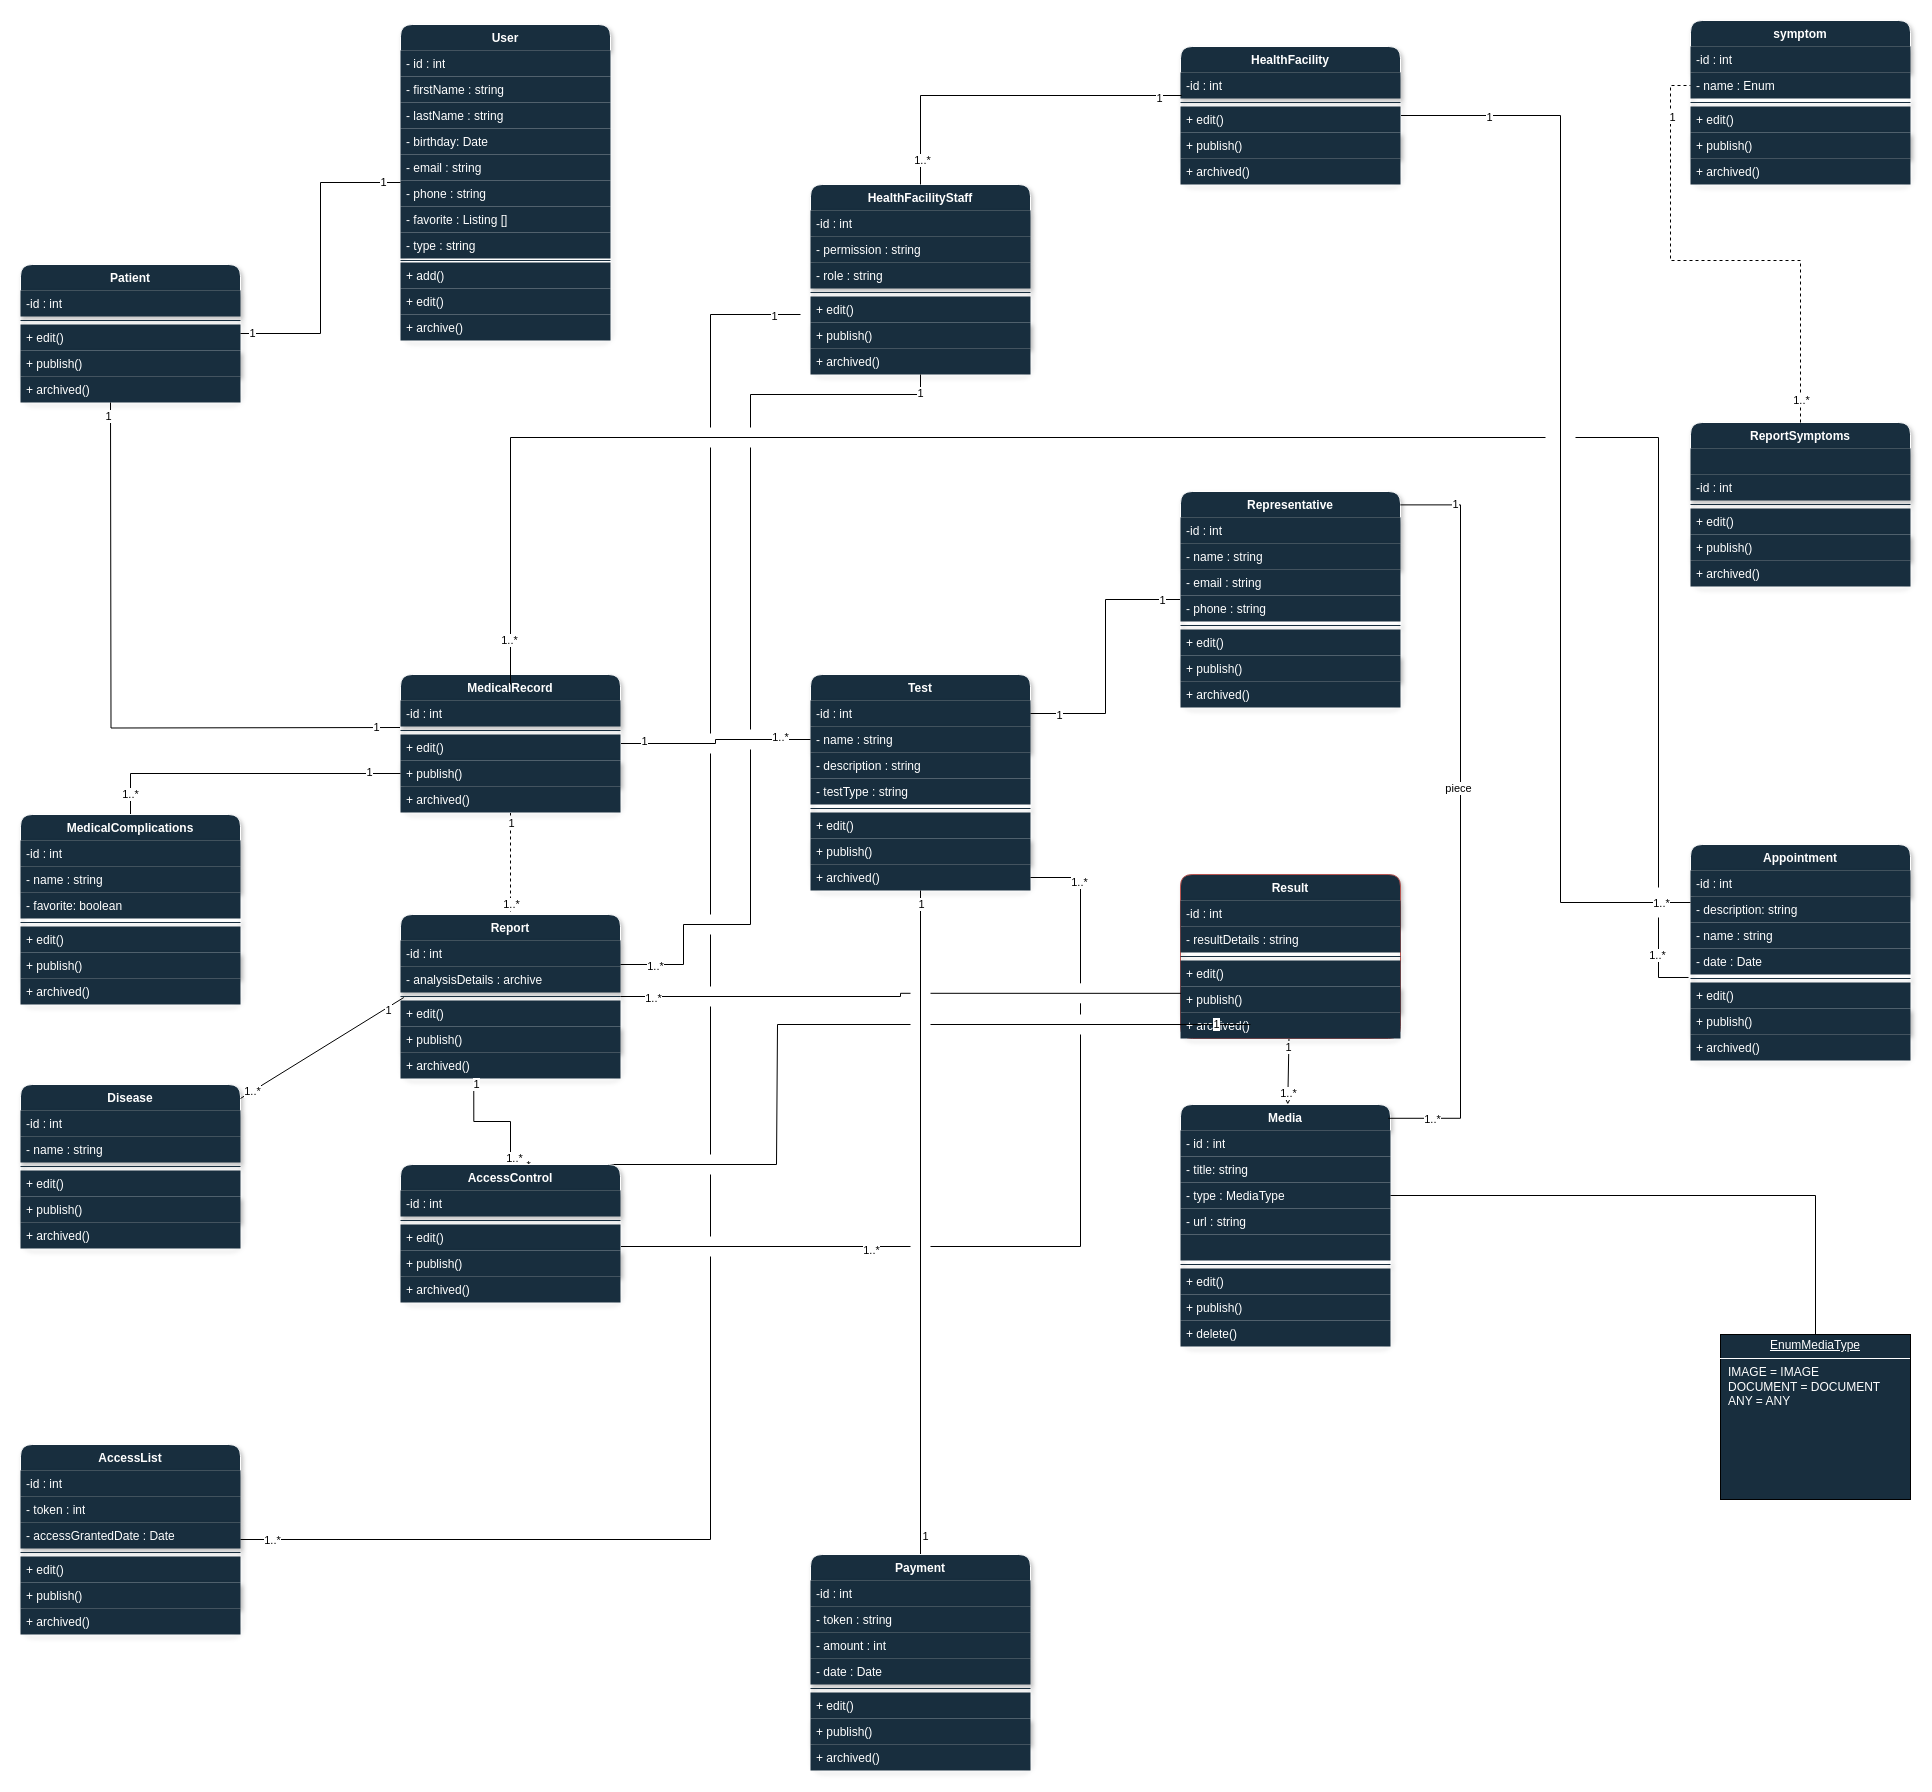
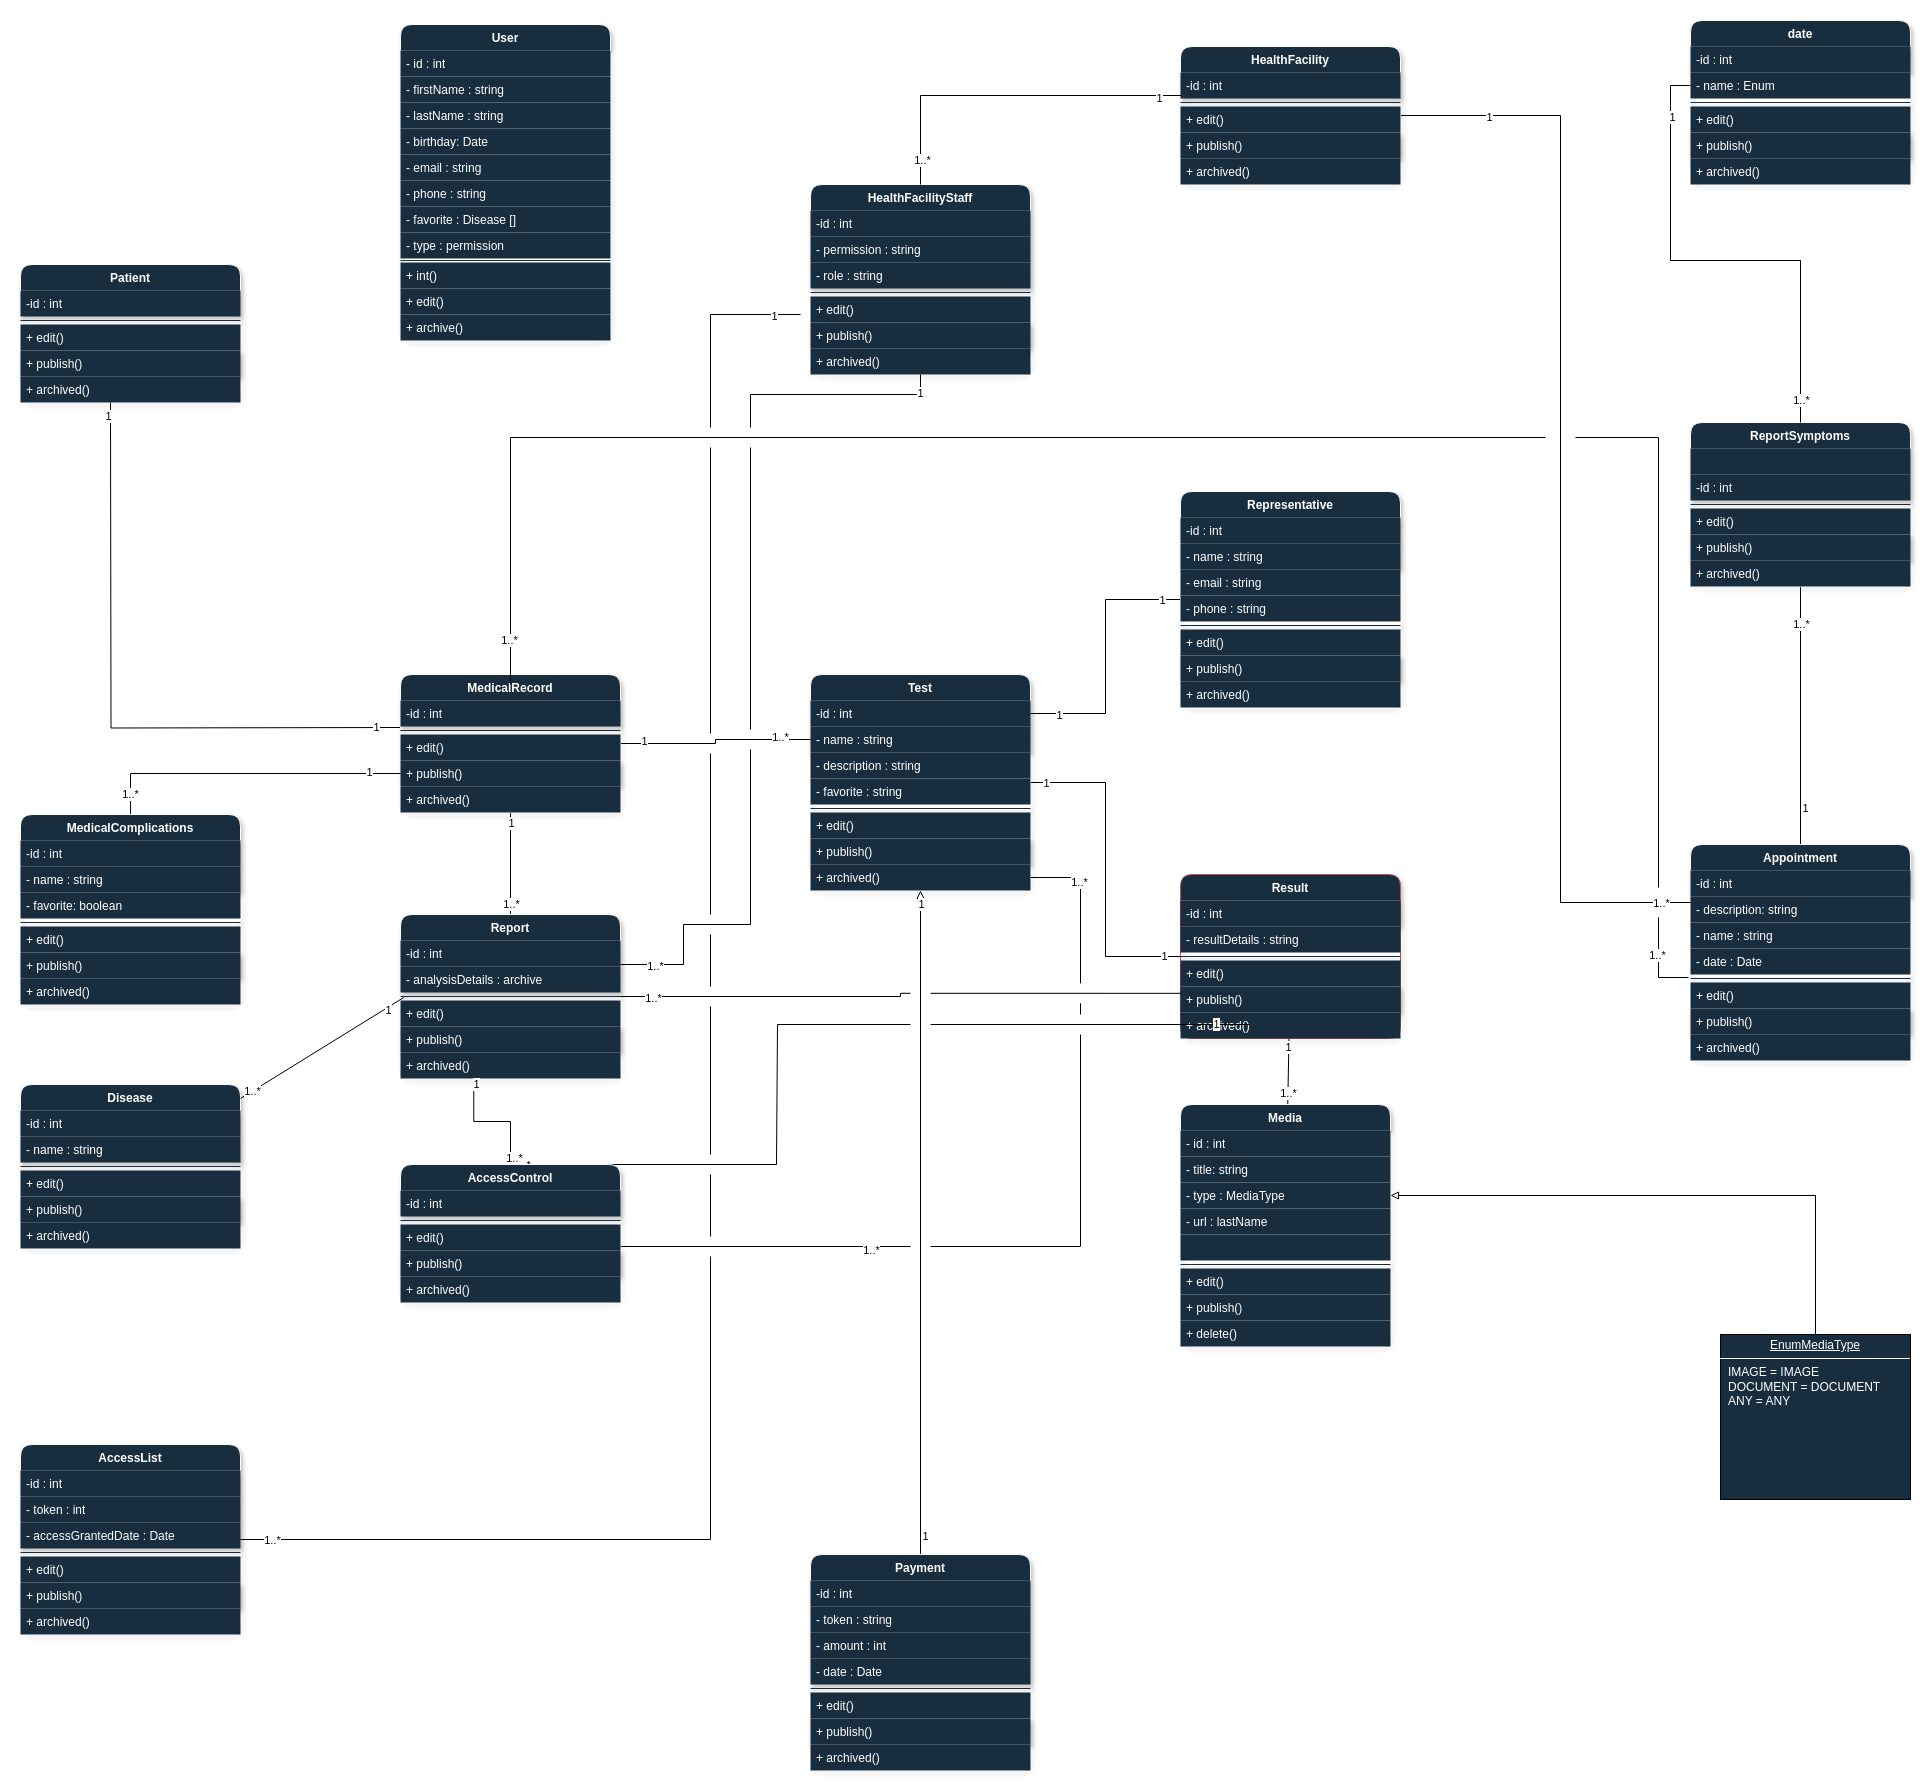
- <mxCell id="202" value="symptom" style="swimlane;fontStyle=1;align=center;verticalAlign=top;childLayout=stackLayout;horizontal=1;startSize=26;horizontalStack=0;resizeParent=1;resizeParentMax=0;resizeLast=0;collapsible=1;marginBottom=0;whiteSpace=wrap;html=1;labelBackgroundColor=none;rounded=1;shadow=1;fillStyle=auto;fillColor=#182E3E;strokeColor=#FFFFFF;swimlaneLine=0;fontColor=#FFFFFF;" vertex="1" parent="1"><mxGeometry x="1690" y="20" width="220" height="164" as="geometry"><mxRectangle x="-300" y="-520" width="80" height="30" as="alternateBounds" /></mxGeometry></mxCell>
+ <mxCell id="202" value="date" style="swimlane;fontStyle=1;align=center;verticalAlign=top;childLayout=stackLayout;horizontal=1;startSize=26;horizontalStack=0;resizeParent=1;resizeParentMax=0;resizeLast=0;collapsible=1;marginBottom=0;whiteSpace=wrap;html=1;labelBackgroundColor=none;rounded=1;shadow=1;fillStyle=auto;fillColor=#182E3E;strokeColor=#FFFFFF;swimlaneLine=0;fontColor=#FFFFFF;" vertex="1" parent="1"><mxGeometry x="1690" y="20" width="220" height="164" as="geometry"><mxRectangle x="-300" y="-520" width="80" height="30" as="alternateBounds" /></mxGeometry></mxCell>
- <mxCell id="91" value="- favorite : Listing []" style="text;strokeColor=none;fillColor=#182E3E;align=left;verticalAlign=top;spacingLeft=4;spacingRight=4;overflow=hidden;rotatable=0;points=[[0,0.5],[1,0.5]];portConstraint=eastwest;whiteSpace=wrap;html=1;fontColor=#FFFFFF;" vertex="1" parent="84"><mxGeometry y="182" width="210" height="26" as="geometry" /></mxCell>
+ <mxCell id="91" value="- favorite : Disease []" style="text;strokeColor=none;fillColor=#182E3E;align=left;verticalAlign=top;spacingLeft=4;spacingRight=4;overflow=hidden;rotatable=0;points=[[0,0.5],[1,0.5]];portConstraint=eastwest;whiteSpace=wrap;html=1;fontColor=#FFFFFF;" vertex="1" parent="84"><mxGeometry y="182" width="210" height="26" as="geometry" /></mxCell>
- <mxCell id="92" value="- type : string" style="text;strokeColor=none;fillColor=#182E3E;align=left;verticalAlign=top;spacingLeft=4;spacingRight=4;overflow=hidden;rotatable=0;points=[[0,0.5],[1,0.5]];portConstraint=eastwest;whiteSpace=wrap;html=1;fontColor=#FFFFFF;" vertex="1" parent="84"><mxGeometry y="208" width="210" height="26" as="geometry" /></mxCell>
+ <mxCell id="92" value="- type : permission" style="text;strokeColor=none;fillColor=#182E3E;align=left;verticalAlign=top;spacingLeft=4;spacingRight=4;overflow=hidden;rotatable=0;points=[[0,0.5],[1,0.5]];portConstraint=eastwest;whiteSpace=wrap;html=1;fontColor=#FFFFFF;" vertex="1" parent="84"><mxGeometry y="208" width="210" height="26" as="geometry" /></mxCell>
- <mxCell id="97" style="edgeStyle=orthogonalEdgeStyle;rounded=0;orthogonalLoop=1;jettySize=auto;html=1;endArrow=none;endFill=0;" edge="1" parent="1" source="84" target="14"><mxGeometry relative="1" as="geometry" /></mxCell>
- <mxCell id="98" value="1" style="edgeLabel;html=1;align=center;verticalAlign=middle;resizable=0;points=[];" connectable="0" vertex="1" parent="97"><mxGeometry x="0.93" y="-1" relative="1" as="geometry"><mxPoint as="offset" /></mxGeometry></mxCell>
- <mxCell id="99" value="1" style="edgeLabel;html=1;align=center;verticalAlign=middle;resizable=0;points=[];" connectable="0" vertex="1" parent="97"><mxGeometry x="-0.885" y="-1" relative="1" as="geometry"><mxPoint as="offset" /></mxGeometry></mxCell>
- <mxCell id="209" style="edgeStyle=orthogonalEdgeStyle;rounded=0;orthogonalLoop=1;jettySize=auto;html=1;entryX=0;entryY=0.5;entryDx=0;entryDy=0;endArrow=none;endFill=0;dashed=1;" edge="1" parent="1" source="128" target="204"><mxGeometry relative="1" as="geometry" /></mxCell>
+ <mxCell id="209" style="edgeStyle=orthogonalEdgeStyle;rounded=0;orthogonalLoop=1;jettySize=auto;html=1;entryX=0;entryY=0.5;entryDx=0;entryDy=0;endArrow=none;endFill=0;" edge="1" parent="1" source="128" target="204"><mxGeometry relative="1" as="geometry" /></mxCell>
- <mxCell id="94" value="+ add()&amp;nbsp; &amp;nbsp; &amp;nbsp; &amp;nbsp;" style="text;strokeColor=none;fillColor=#182E3E;align=left;verticalAlign=top;spacingLeft=4;spacingRight=4;overflow=hidden;rotatable=0;points=[[0,0.5],[1,0.5]];portConstraint=eastwest;whiteSpace=wrap;html=1;labelBackgroundColor=none;fontColor=#FFFFFF;rounded=0;" vertex="1" parent="84"><mxGeometry y="238" width="210" height="26" as="geometry" /></mxCell>
+ <mxCell id="94" value="+ int()&amp;nbsp; &amp;nbsp; &amp;nbsp; &amp;nbsp;" style="text;strokeColor=none;fillColor=#182E3E;align=left;verticalAlign=top;spacingLeft=4;spacingRight=4;overflow=hidden;rotatable=0;points=[[0,0.5],[1,0.5]];portConstraint=eastwest;whiteSpace=wrap;html=1;labelBackgroundColor=none;fontColor=#FFFFFF;rounded=0;" vertex="1" parent="84"><mxGeometry y="238" width="210" height="26" as="geometry" /></mxCell>
+ <mxCell id="72" style="edgeStyle=orthogonalEdgeStyle;rounded=0;orthogonalLoop=1;jettySize=auto;html=1;endArrow=none;endFill=0;" edge="1" parent="1" source="75" target="128"><mxGeometry relative="1" as="geometry" /></mxCell>
+ <mxCell id="73" value="1..*" style="edgeLabel;html=1;align=center;verticalAlign=middle;resizable=0;points=[];" connectable="0" vertex="1" parent="72"><mxGeometry x="0.715" relative="1" as="geometry"><mxPoint as="offset" /></mxGeometry></mxCell>
+ <mxCell id="74" value="1" style="edgeLabel;html=1;align=center;verticalAlign=middle;resizable=0;points=[];" connectable="0" vertex="1" parent="72"><mxGeometry x="-0.712" y="-3" relative="1" as="geometry"><mxPoint x="1" as="offset" /></mxGeometry></mxCell>
- <mxCell id="9" value="- testType : string" style="text;strokeColor=none;fillColor=#182E3E;align=left;verticalAlign=top;spacingLeft=4;spacingRight=4;overflow=hidden;rotatable=0;points=[[0,0.5],[1,0.5]];portConstraint=eastwest;whiteSpace=wrap;html=1;fontColor=#FFFFFF;" vertex="1" parent="5"><mxGeometry y="104" width="220" height="26" as="geometry" /></mxCell>
+ <mxCell id="9" value="- favorite : string" style="text;strokeColor=none;fillColor=#182E3E;align=left;verticalAlign=top;spacingLeft=4;spacingRight=4;overflow=hidden;rotatable=0;points=[[0,0.5],[1,0.5]];portConstraint=eastwest;whiteSpace=wrap;html=1;fontColor=#FFFFFF;" vertex="1" parent="5"><mxGeometry y="104" width="220" height="26" as="geometry" /></mxCell>
- <mxCell id="170" style="edgeStyle=elbowEdgeStyle;rounded=0;orthogonalLoop=1;jettySize=auto;html=1;endArrow=none;endFill=0;exitX=0.999;exitY=0.062;exitDx=0;exitDy=0;exitPerimeter=0;entryX=0.99;entryY=0.057;entryDx=0;entryDy=0;entryPerimeter=0;" edge="1" parent="1" source="161" target="146"><mxGeometry relative="1" as="geometry"><mxPoint x="1480" y="573" as="sourcePoint" /><mxPoint x="1470" y="1164" as="targetPoint" /><Array as="points"><mxPoint x="1460" y="814" /></Array></mxGeometry></mxCell>
- <mxCell id="171" value="1" style="edgeLabel;html=1;align=center;verticalAlign=middle;resizable=0;points=[];" connectable="0" vertex="1" parent="170"><mxGeometry x="-0.852" y="1" relative="1" as="geometry"><mxPoint as="offset" /></mxGeometry></mxCell>
- <mxCell id="172" value="1..*" style="edgeLabel;html=1;align=center;verticalAlign=middle;resizable=0;points=[];" connectable="0" vertex="1" parent="170"><mxGeometry x="0.882" y="1" relative="1" as="geometry"><mxPoint as="offset" /></mxGeometry></mxCell>
- <mxCell id="173" value="piece" style="edgeLabel;html=1;align=center;verticalAlign=middle;resizable=0;points=[];" vertex="1" connectable="0" parent="170"><mxGeometry x="-0.079" y="-3" relative="1" as="geometry"><mxPoint as="offset" /></mxGeometry></mxCell>
- <mxCell id="23" style="edgeStyle=orthogonalEdgeStyle;rounded=0;orthogonalLoop=1;jettySize=auto;html=1;endArrow=none;endFill=0;dashed=1;" edge="1" parent="1" source="29" target="55"><mxGeometry relative="1" as="geometry" /></mxCell>
+ <mxCell id="23" style="edgeStyle=orthogonalEdgeStyle;rounded=0;orthogonalLoop=1;jettySize=auto;html=1;endArrow=none;endFill=0;" edge="1" parent="1" source="29" target="55"><mxGeometry relative="1" as="geometry" /></mxCell>
+ <mxCell id="2" style="edgeStyle=orthogonalEdgeStyle;rounded=0;orthogonalLoop=1;jettySize=auto;html=1;endArrow=none;endFill=0;jumpStyle=gap;jumpSize=20;" edge="1" parent="1" source="5" target="65"><mxGeometry relative="1" as="geometry" /></mxCell>
+ <mxCell id="3" value="1" style="edgeLabel;html=1;align=center;verticalAlign=middle;resizable=0;points=[];" connectable="0" vertex="1" parent="2"><mxGeometry x="-0.905" relative="1" as="geometry"><mxPoint as="offset" /></mxGeometry></mxCell>
+ <mxCell id="4" value="1" style="edgeLabel;html=1;align=center;verticalAlign=middle;resizable=0;points=[];" connectable="0" vertex="1" parent="2"><mxGeometry x="0.895" y="1" relative="1" as="geometry"><mxPoint as="offset" /></mxGeometry></mxCell>
- <mxCell id="43" style="edgeStyle=orthogonalEdgeStyle;rounded=0;orthogonalLoop=1;jettySize=auto;html=1;endArrow=none;endFill=0;" edge="1" parent="1" source="46" target="5"><mxGeometry relative="1" as="geometry"><Array as="points"><mxPoint x="1030" y="1649" /></Array></mxGeometry></mxCell>
+ <mxCell id="43" style="edgeStyle=orthogonalEdgeStyle;rounded=0;orthogonalLoop=1;jettySize=auto;html=1;endArrow=block;endFill=0;" edge="1" parent="1" source="46" target="5"><mxGeometry relative="1" as="geometry"><Array as="points"><mxPoint x="1030" y="1649" /></Array></mxGeometry></mxCell>
- <mxCell id="62" style="rounded=0;orthogonalLoop=1;jettySize=auto;html=1;endArrow=classic;endFill=0;" edge="1" parent="1" source="65" target="146"><mxGeometry relative="1" as="geometry"><mxPoint x="1600" y="966" as="targetPoint" /></mxGeometry></mxCell>
+ <mxCell id="62" style="rounded=0;orthogonalLoop=1;jettySize=auto;html=1;endArrow=none;endFill=0;" edge="1" parent="1" source="65" target="146"><mxGeometry relative="1" as="geometry"><mxPoint x="1600" y="966" as="targetPoint" /></mxGeometry></mxCell>
- <mxCell id="156" style="edgeStyle=orthogonalEdgeStyle;rounded=0;orthogonalLoop=1;jettySize=auto;html=1;endArrow=none;endFill=0;" edge="1" parent="1" source="157" target="149"><mxGeometry relative="1" as="geometry"><mxPoint x="1800" y="1244" as="targetPoint" /></mxGeometry></mxCell>
+ <mxCell id="156" style="edgeStyle=orthogonalEdgeStyle;rounded=0;orthogonalLoop=1;jettySize=auto;html=1;endArrow=block;endFill=0;" edge="1" parent="1" source="157" target="149"><mxGeometry relative="1" as="geometry"><mxPoint x="1800" y="1244" as="targetPoint" /></mxGeometry></mxCell>
- <mxCell id="150" value="- url : string" style="text;strokeColor=none;fillColor=#182E3E;align=left;verticalAlign=top;spacingLeft=4;spacingRight=4;overflow=hidden;rotatable=0;points=[[0,0.5],[1,0.5]];portConstraint=eastwest;whiteSpace=wrap;html=1;labelBackgroundColor=none;fontColor=#FFFFFF;rounded=0;" vertex="1" parent="146"><mxGeometry y="104" width="210" height="26" as="geometry" /></mxCell>
+ <mxCell id="150" value="- url : lastName" style="text;strokeColor=none;fillColor=#182E3E;align=left;verticalAlign=top;spacingLeft=4;spacingRight=4;overflow=hidden;rotatable=0;points=[[0,0.5],[1,0.5]];portConstraint=eastwest;whiteSpace=wrap;html=1;labelBackgroundColor=none;fontColor=#FFFFFF;rounded=0;" vertex="1" parent="146"><mxGeometry y="104" width="210" height="26" as="geometry" /></mxCell>
